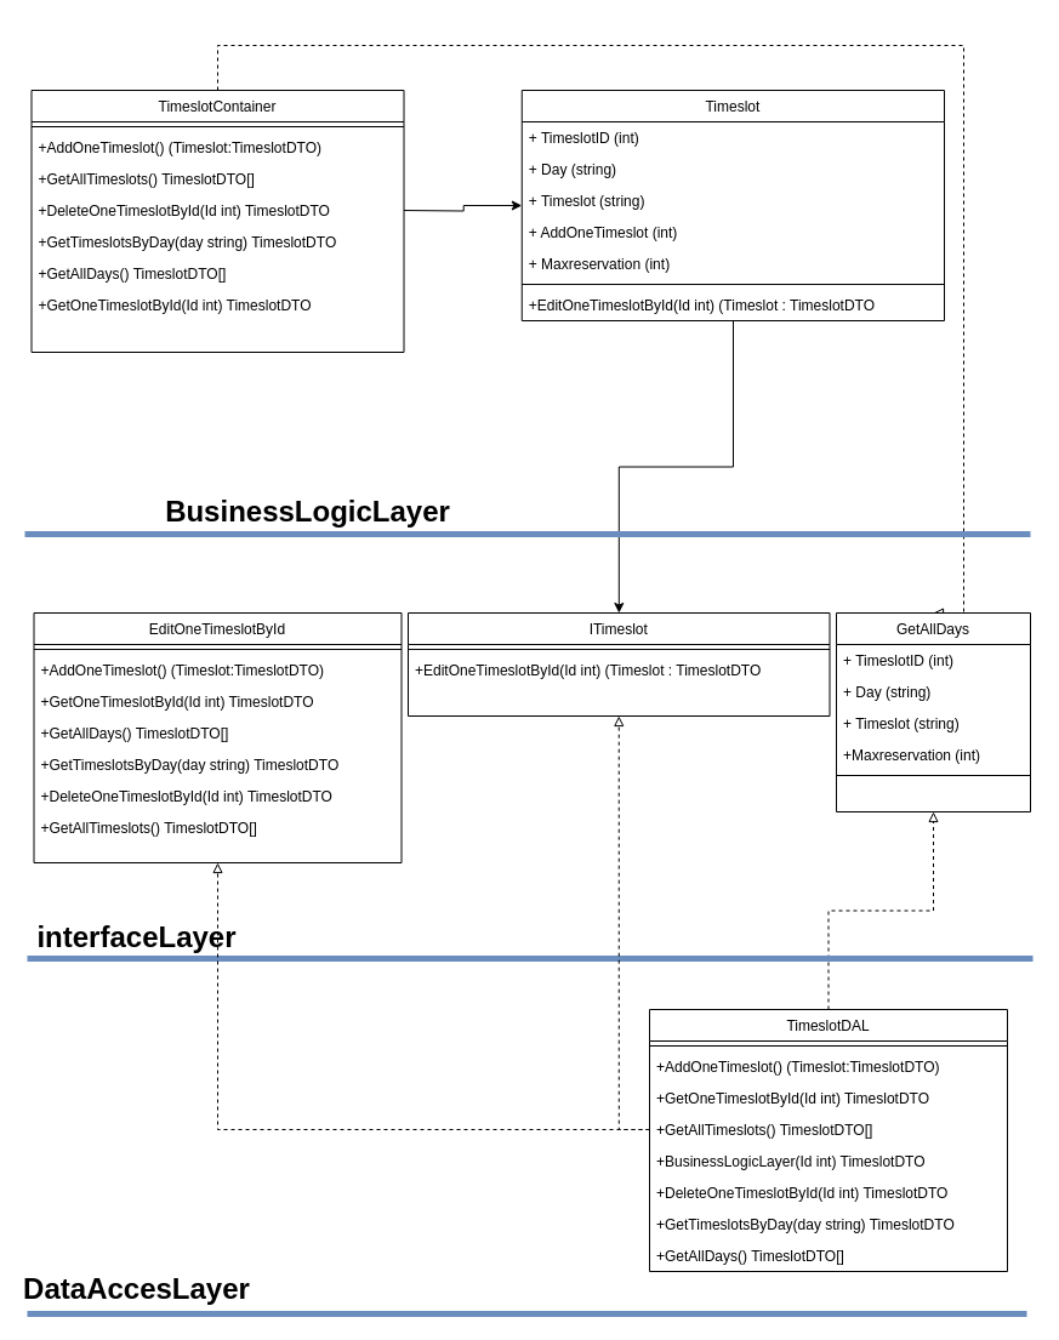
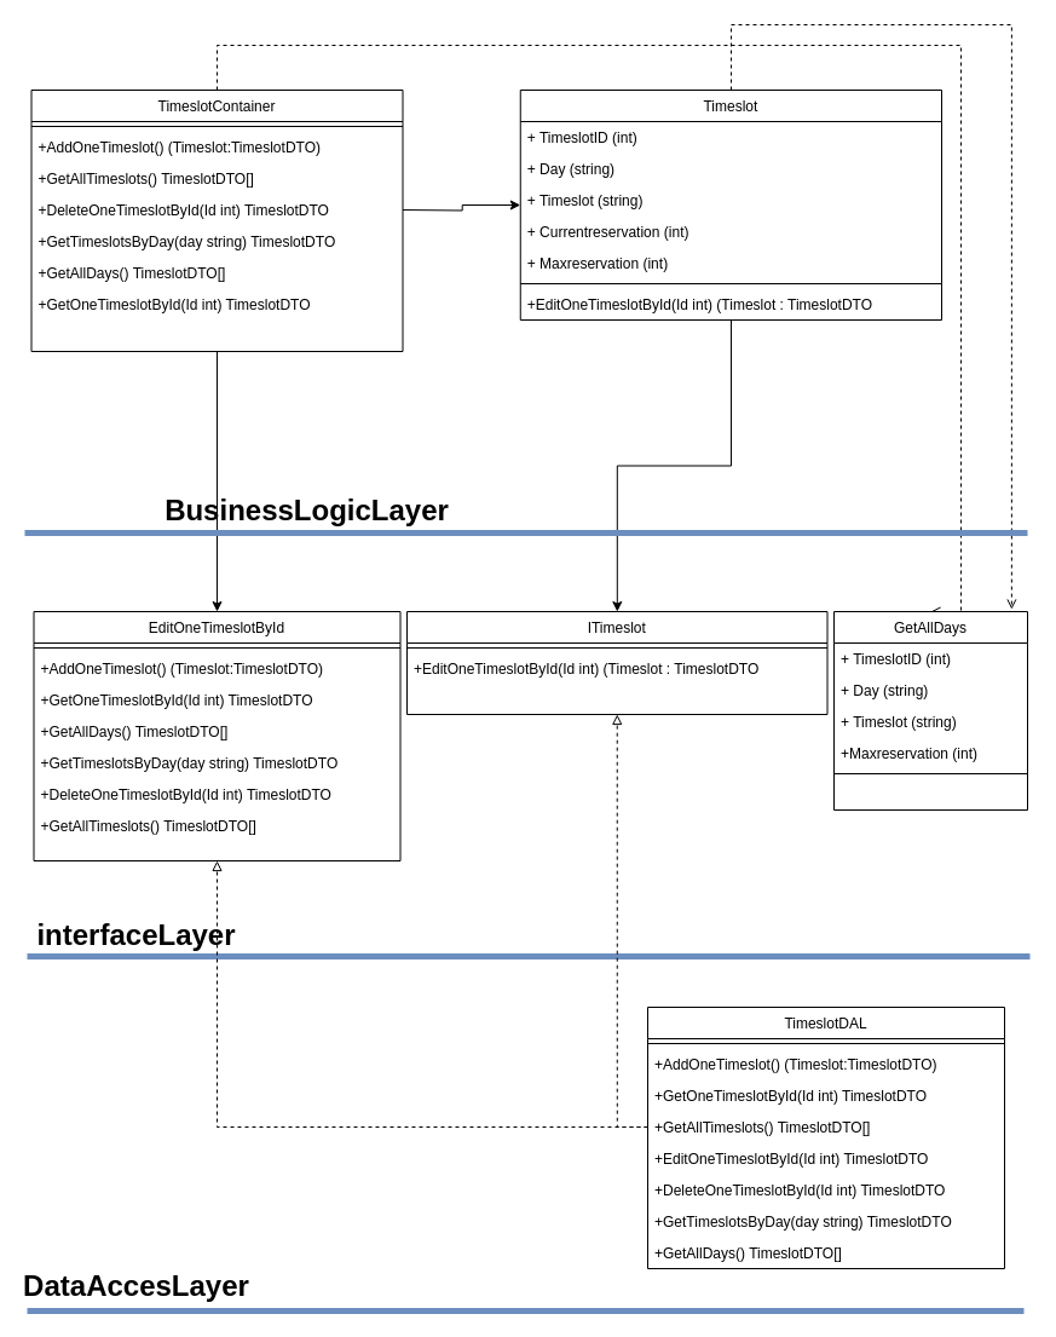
+ <mxCell id="3" style="edgeStyle=orthogonalEdgeStyle;rounded=0;orthogonalLoop=1;jettySize=auto;html=1;entryX=0.918;entryY=-0.012;entryDx=0;entryDy=0;entryPerimeter=0;dashed=1;endArrow=open;endFill=0;" parent="1" source="4" target="22" edge="1"><mxGeometry relative="1" as="geometry"><Array as="points"><mxPoint x="604" y="20" /><mxPoint x="836" y="20" /></Array></mxGeometry></mxCell>
- <mxCell id="8" value="+ AddOneTimeslot (int)" style="text;align=left;verticalAlign=top;spacingLeft=4;spacingRight=4;overflow=hidden;rotatable=0;points=[[0,0.5],[1,0.5]];portConstraint=eastwest;rounded=0;shadow=0;html=0;" parent="4" vertex="1"><mxGeometry y="104" width="348.25" height="26" as="geometry" /></mxCell>
+ <mxCell id="8" value="+ Currentreservation (int)" style="text;align=left;verticalAlign=top;spacingLeft=4;spacingRight=4;overflow=hidden;rotatable=0;points=[[0,0.5],[1,0.5]];portConstraint=eastwest;rounded=0;shadow=0;html=0;" parent="4" vertex="1"><mxGeometry y="104" width="348.25" height="26" as="geometry" /></mxCell>
+ <mxCell id="12" style="edgeStyle=orthogonalEdgeStyle;rounded=0;orthogonalLoop=1;jettySize=auto;html=1;entryX=0.5;entryY=0;entryDx=0;entryDy=0;" parent="1" source="14" target="47" edge="1"><mxGeometry relative="1" as="geometry" /></mxCell>
- <mxCell id="13" style="edgeStyle=orthogonalEdgeStyle;rounded=0;orthogonalLoop=1;jettySize=auto;html=1;entryX=0.5;entryY=0;entryDx=0;entryDy=0;dashed=1;endArrow=block;endFill=0;" parent="1" source="14" target="22" edge="1"><mxGeometry relative="1" as="geometry"><Array as="points"><mxPoint x="179" y="37" /><mxPoint x="794" y="37" /><mxPoint x="794" y="505" /></Array></mxGeometry></mxCell>
+ <mxCell id="13" style="edgeStyle=orthogonalEdgeStyle;rounded=0;orthogonalLoop=1;jettySize=auto;html=1;entryX=0.5;entryY=0;entryDx=0;entryDy=0;dashed=1;endArrow=open;endFill=0;" parent="1" source="14" target="22" edge="1"><mxGeometry relative="1" as="geometry"><Array as="points"><mxPoint x="179" y="37" /><mxPoint x="794" y="37" /><mxPoint x="794" y="505" /></Array></mxGeometry></mxCell>
- <mxCell id="28" style="edgeStyle=orthogonalEdgeStyle;rounded=0;orthogonalLoop=1;jettySize=auto;html=1;entryX=0.5;entryY=1;entryDx=0;entryDy=0;dashed=1;endArrow=block;endFill=0;" parent="1" source="29" target="22" edge="1"><mxGeometry relative="1" as="geometry" /></mxCell>
- <mxCell id="34" value="+BusinessLogicLayer(Id int) TimeslotDTO" style="text;align=left;verticalAlign=top;spacingLeft=4;spacingRight=4;overflow=hidden;rotatable=0;points=[[0,0.5],[1,0.5]];portConstraint=eastwest;rounded=0;shadow=0;html=0;" parent="29" vertex="1"><mxGeometry y="112" width="295" height="26" as="geometry" /></mxCell>
+ <mxCell id="34" value="+EditOneTimeslotById(Id int) TimeslotDTO" style="text;align=left;verticalAlign=top;spacingLeft=4;spacingRight=4;overflow=hidden;rotatable=0;points=[[0,0.5],[1,0.5]];portConstraint=eastwest;rounded=0;shadow=0;html=0;" parent="29" vertex="1"><mxGeometry y="112" width="295" height="26" as="geometry" /></mxCell>
